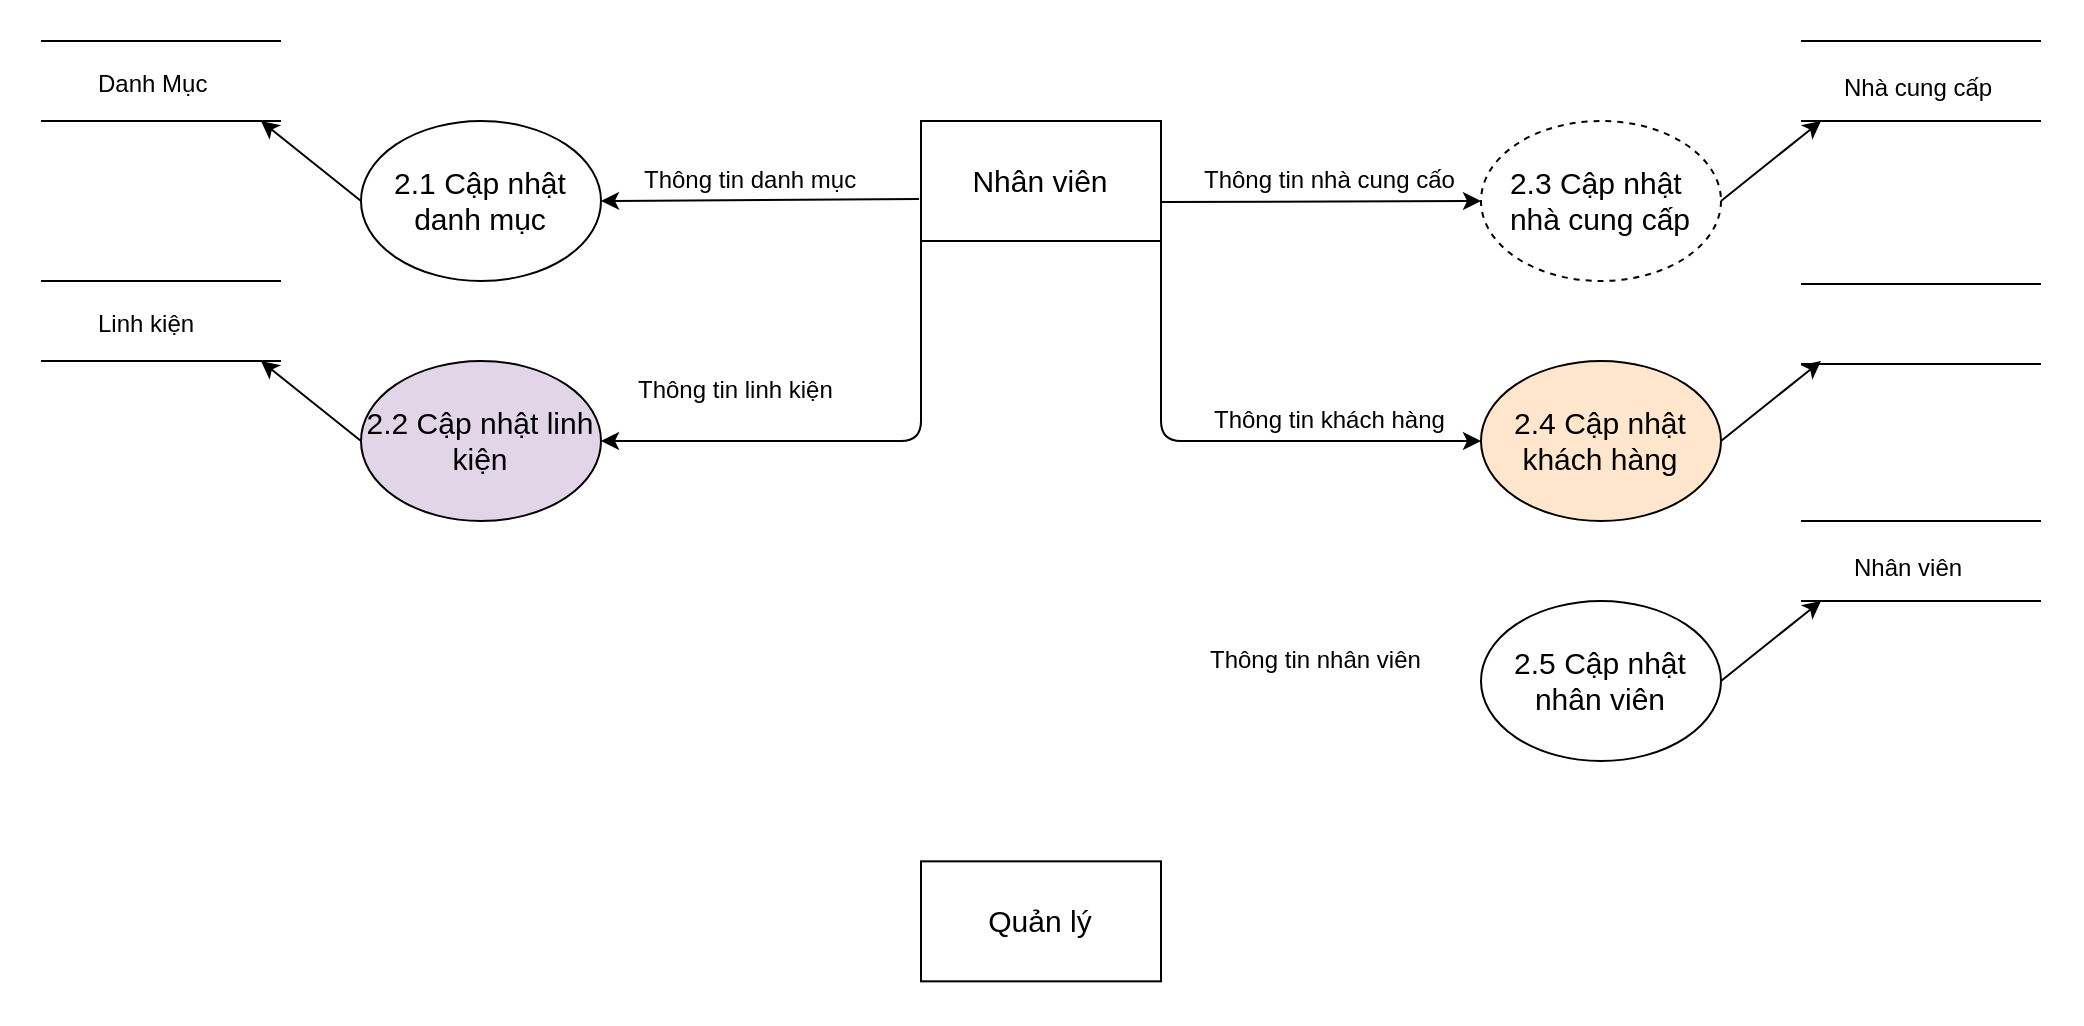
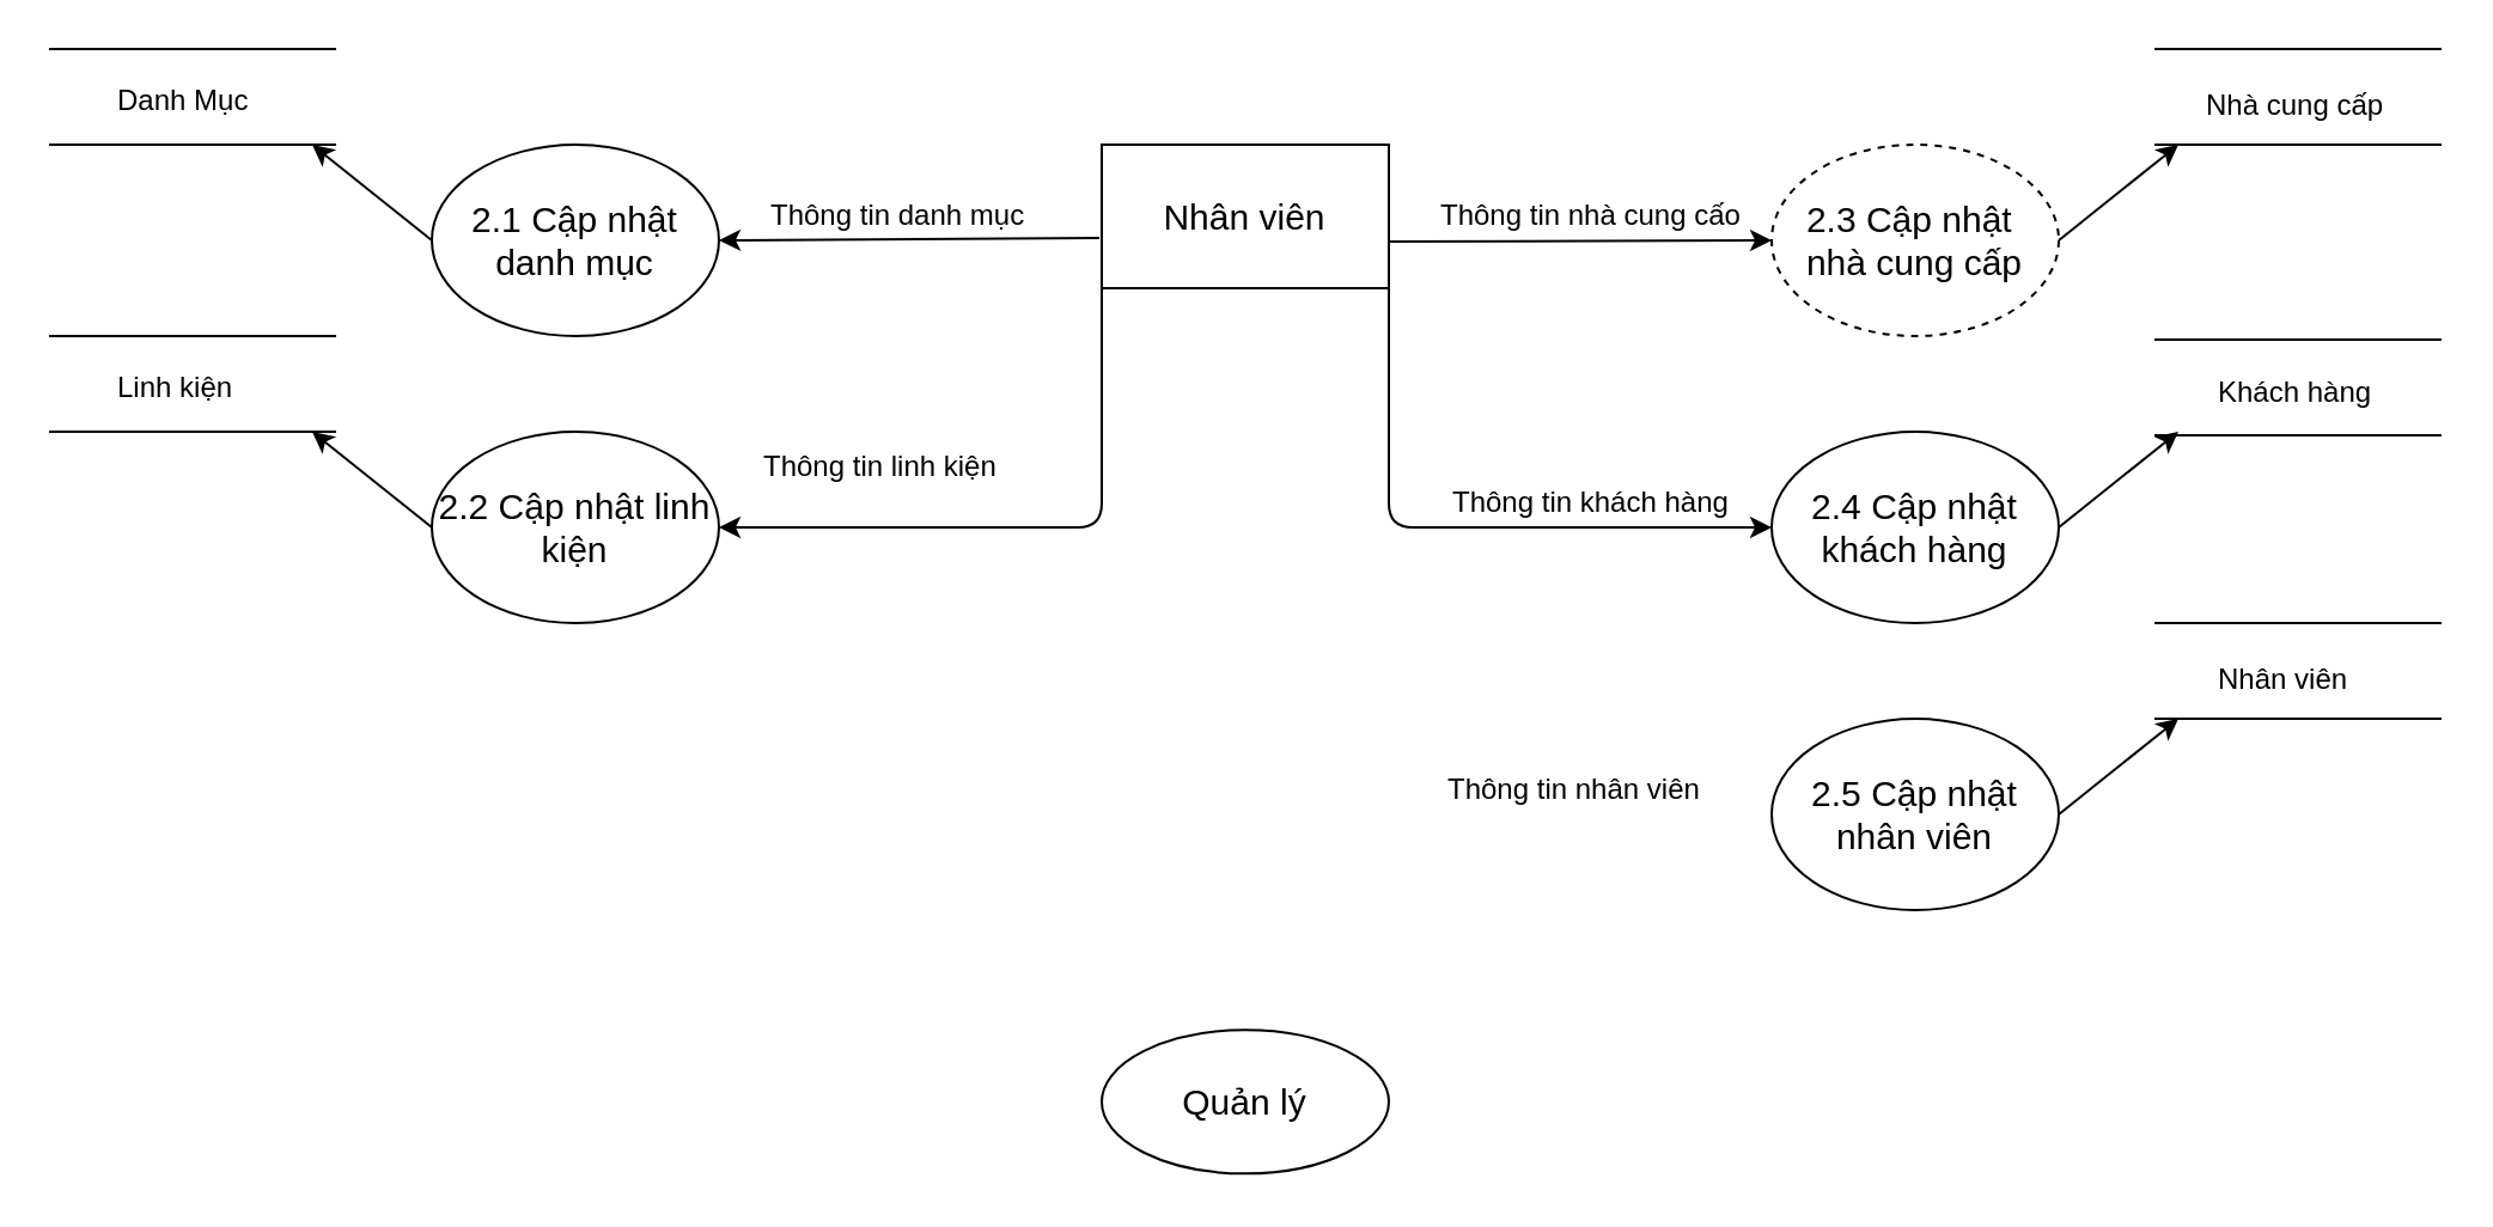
+ <mxCell id="22" value="Khách hàng" style="text;html=1;resizable=0;points=[];autosize=1;align=left;verticalAlign=top;spacingTop=-4;" parent="1" vertex="1"><mxGeometry x="925" y="153.5" width="80" height="20" as="geometry" /></mxCell>
- <mxCell id="4" value="2.2 Cập nhật linh kiện" style="ellipse;whiteSpace=wrap;html=1;fontSize=15;fillColor=#e1d5e7;" parent="1" vertex="1"><mxGeometry x="180" y="180" width="120" height="80" as="geometry" /></mxCell>
+ <mxCell id="4" value="2.2 Cập nhật linh kiện" style="ellipse;whiteSpace=wrap;html=1;fontSize=15;" parent="1" vertex="1"><mxGeometry x="180" y="180" width="120" height="80" as="geometry" /></mxCell>
- <mxCell id="6" value="2.4 Cập nhật khách hàng" style="ellipse;whiteSpace=wrap;html=1;fontSize=15;fillColor=#ffe6cc;" parent="1" vertex="1"><mxGeometry x="740" y="180" width="120" height="80" as="geometry" /></mxCell>
+ <mxCell id="6" value="2.4 Cập nhật khách hàng" style="ellipse;whiteSpace=wrap;html=1;fontSize=15;" parent="1" vertex="1"><mxGeometry x="740" y="180" width="120" height="80" as="geometry" /></mxCell>
- <mxCell id="8" value="Quản lý" style="rounded=0;whiteSpace=wrap;html=1;fontSize=15;" parent="1" vertex="1"><mxGeometry x="460" y="430.167" width="120" height="60" as="geometry" /></mxCell>
+ <mxCell id="8" value="Quản lý" style="ellipse;whiteSpace=wrap;html=1;fontSize=15;" parent="1" vertex="1"><mxGeometry x="460" y="430.167" width="120" height="60" as="geometry" /></mxCell>
